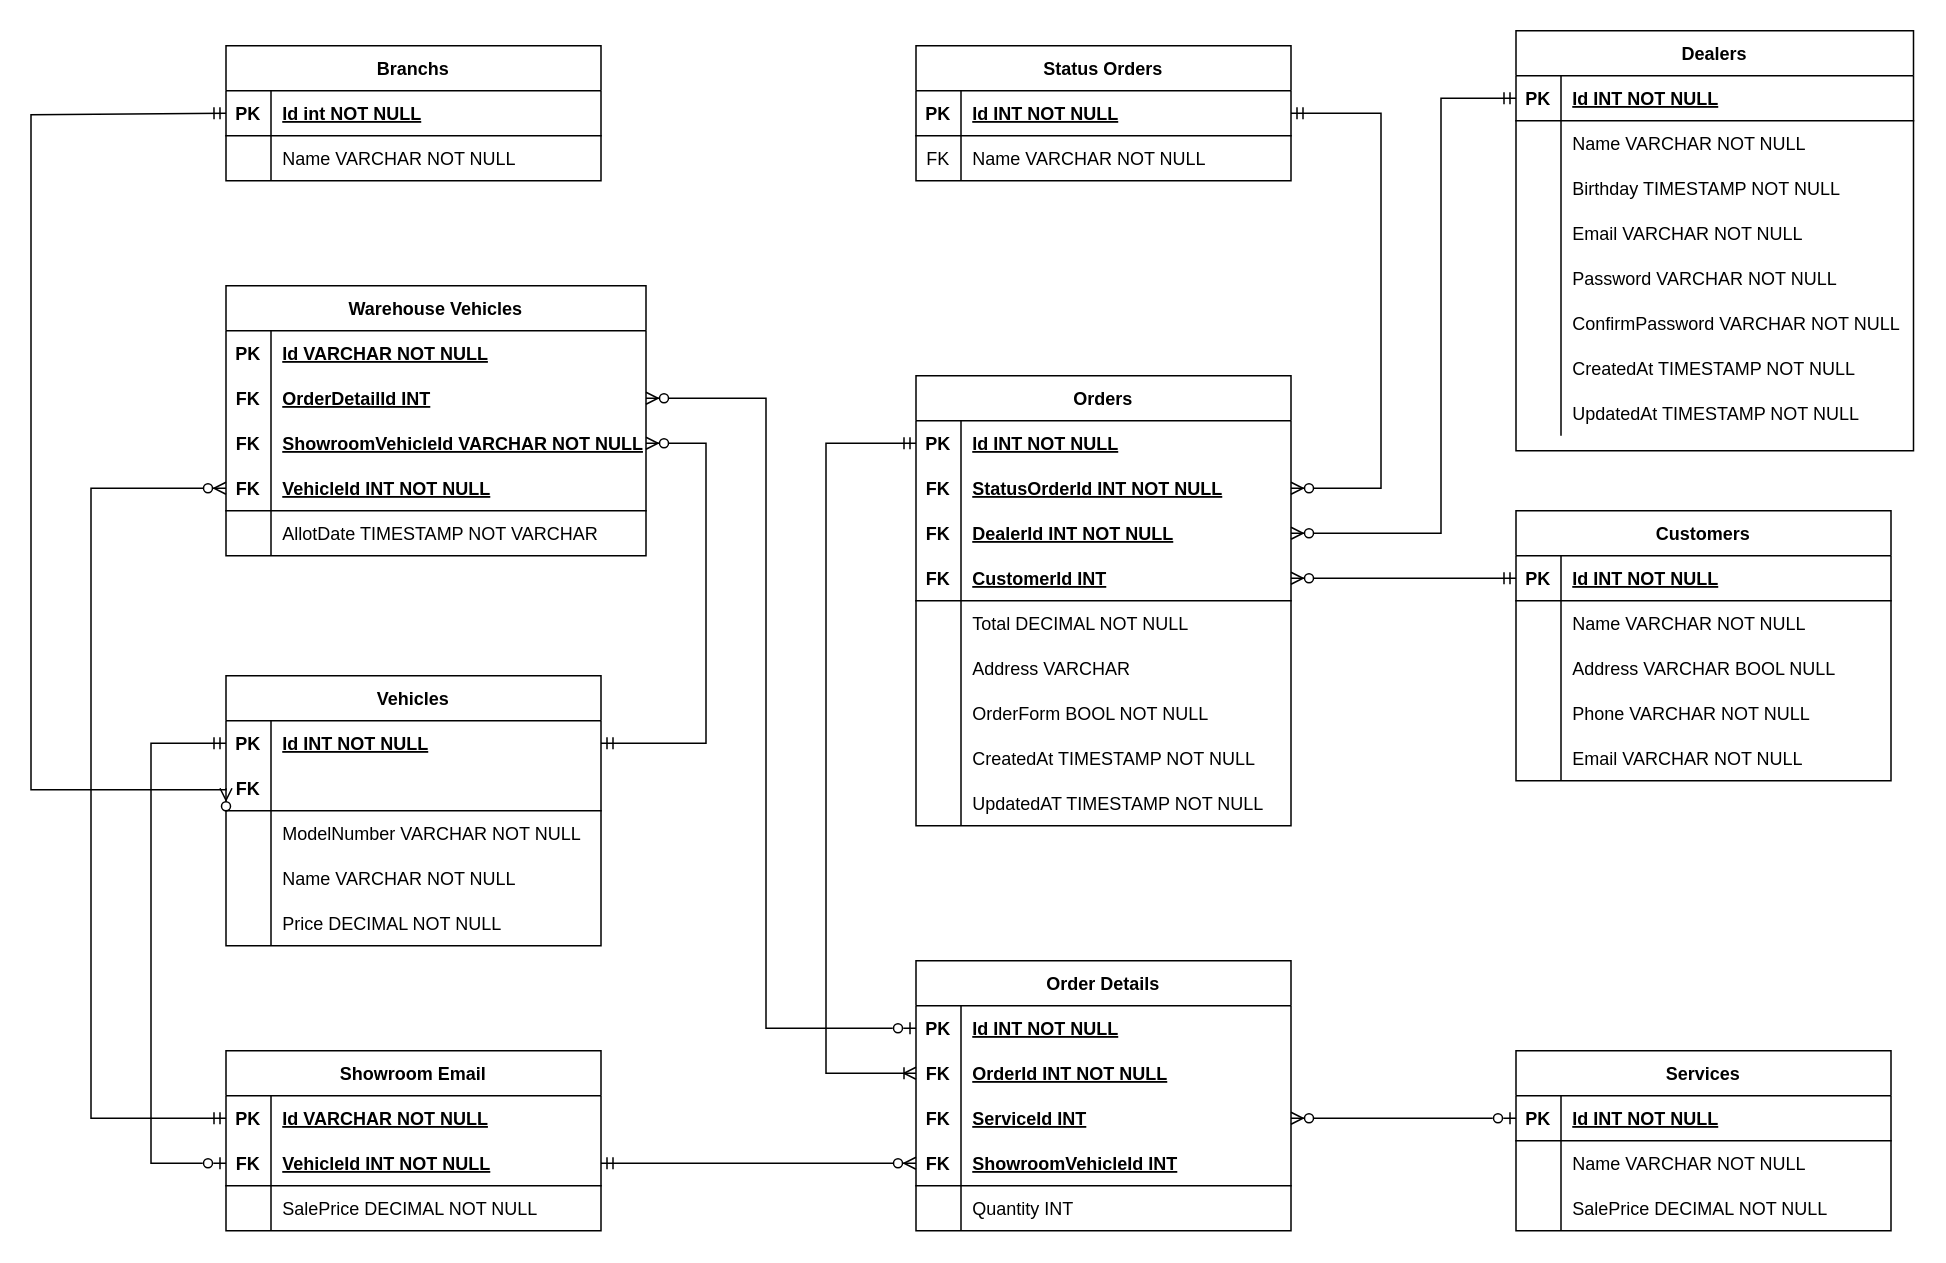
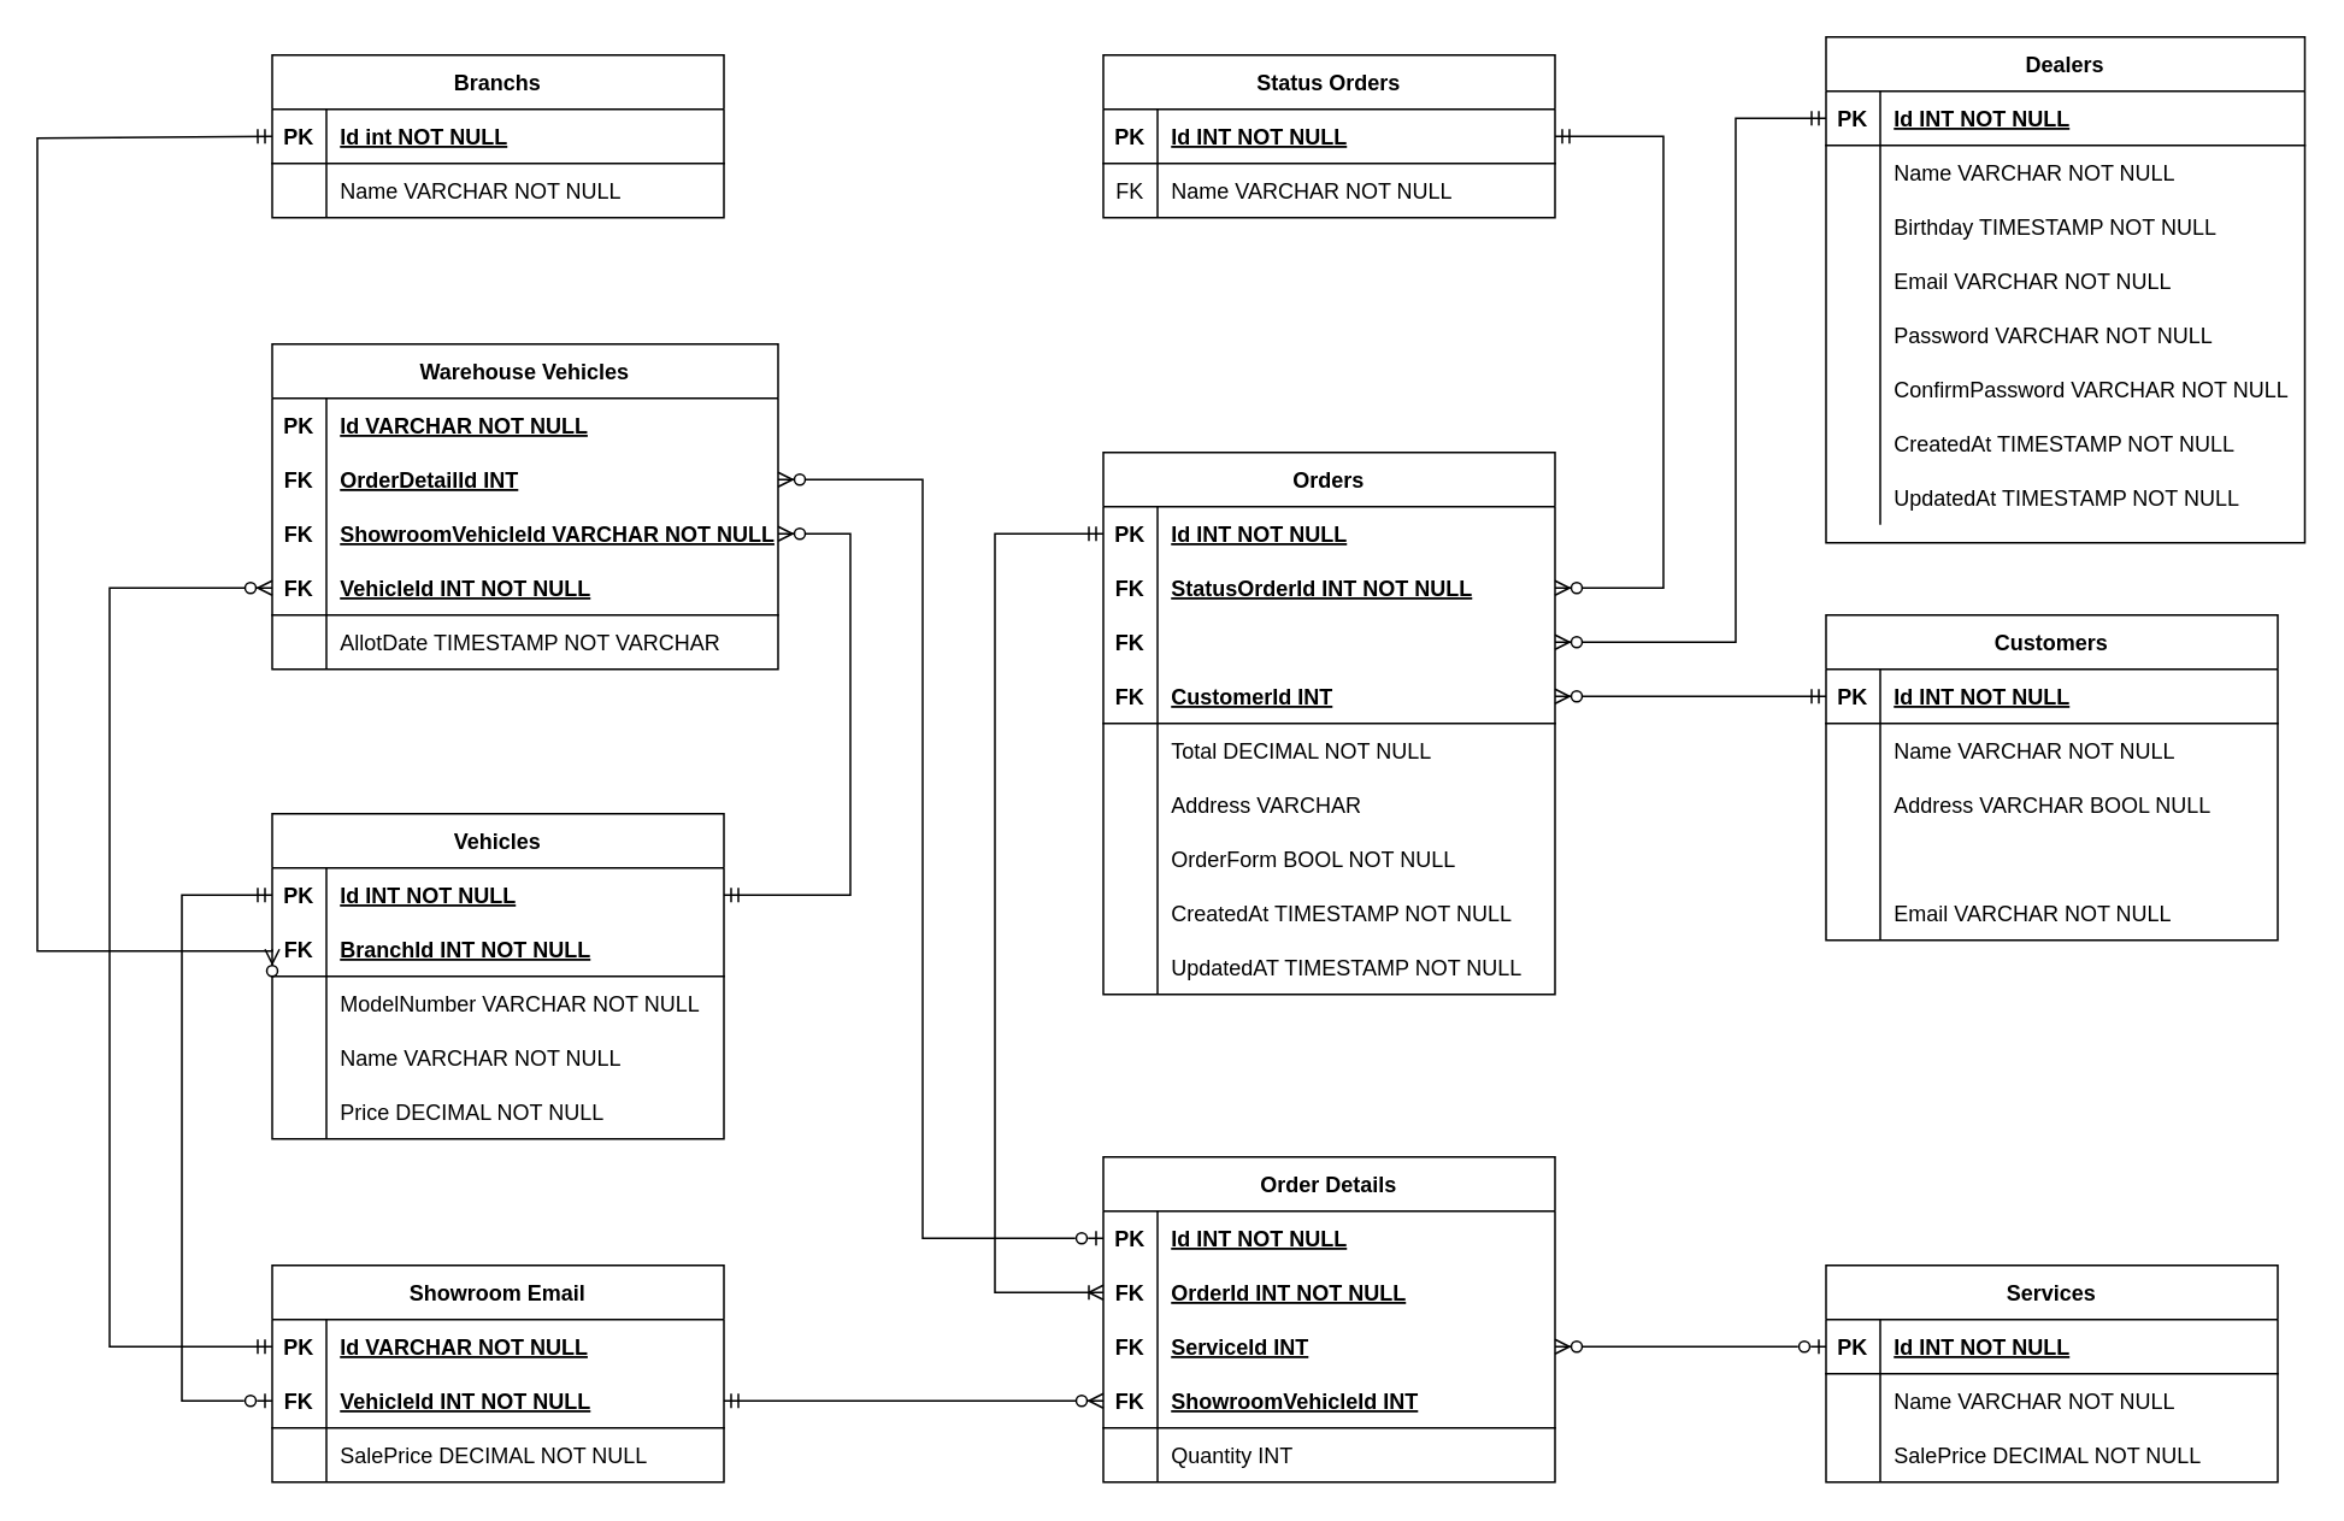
- <mxCell id="11" value="DealerId INT NOT NULL" style="shape=partialRectangle;overflow=hidden;connectable=0;fillColor=none;top=0;left=0;bottom=0;right=0;align=left;spacingLeft=6;fontStyle=5" parent="9" vertex="1"><mxGeometry x="30" width="220" height="30" as="geometry"><mxRectangle width="220" height="30" as="alternateBounds" /></mxGeometry></mxCell>
- <mxCell id="42" value="Phone VARCHAR NOT NULL" style="shape=partialRectangle;overflow=hidden;connectable=0;fillColor=none;top=0;left=0;bottom=0;right=0;align=left;spacingLeft=6;" parent="40" vertex="1"><mxGeometry x="30" width="220" height="30" as="geometry"><mxRectangle width="220" height="30" as="alternateBounds" /></mxGeometry></mxCell>
+ <mxCell id="52" value="BranchId INT NOT NULL" style="shape=partialRectangle;overflow=hidden;connectable=0;fillColor=none;top=0;left=0;bottom=0;right=0;align=left;spacingLeft=6;fontStyle=5;" parent="50" vertex="1"><mxGeometry x="30" width="220" height="30" as="geometry"><mxRectangle width="220" height="30" as="alternateBounds" /></mxGeometry></mxCell>
